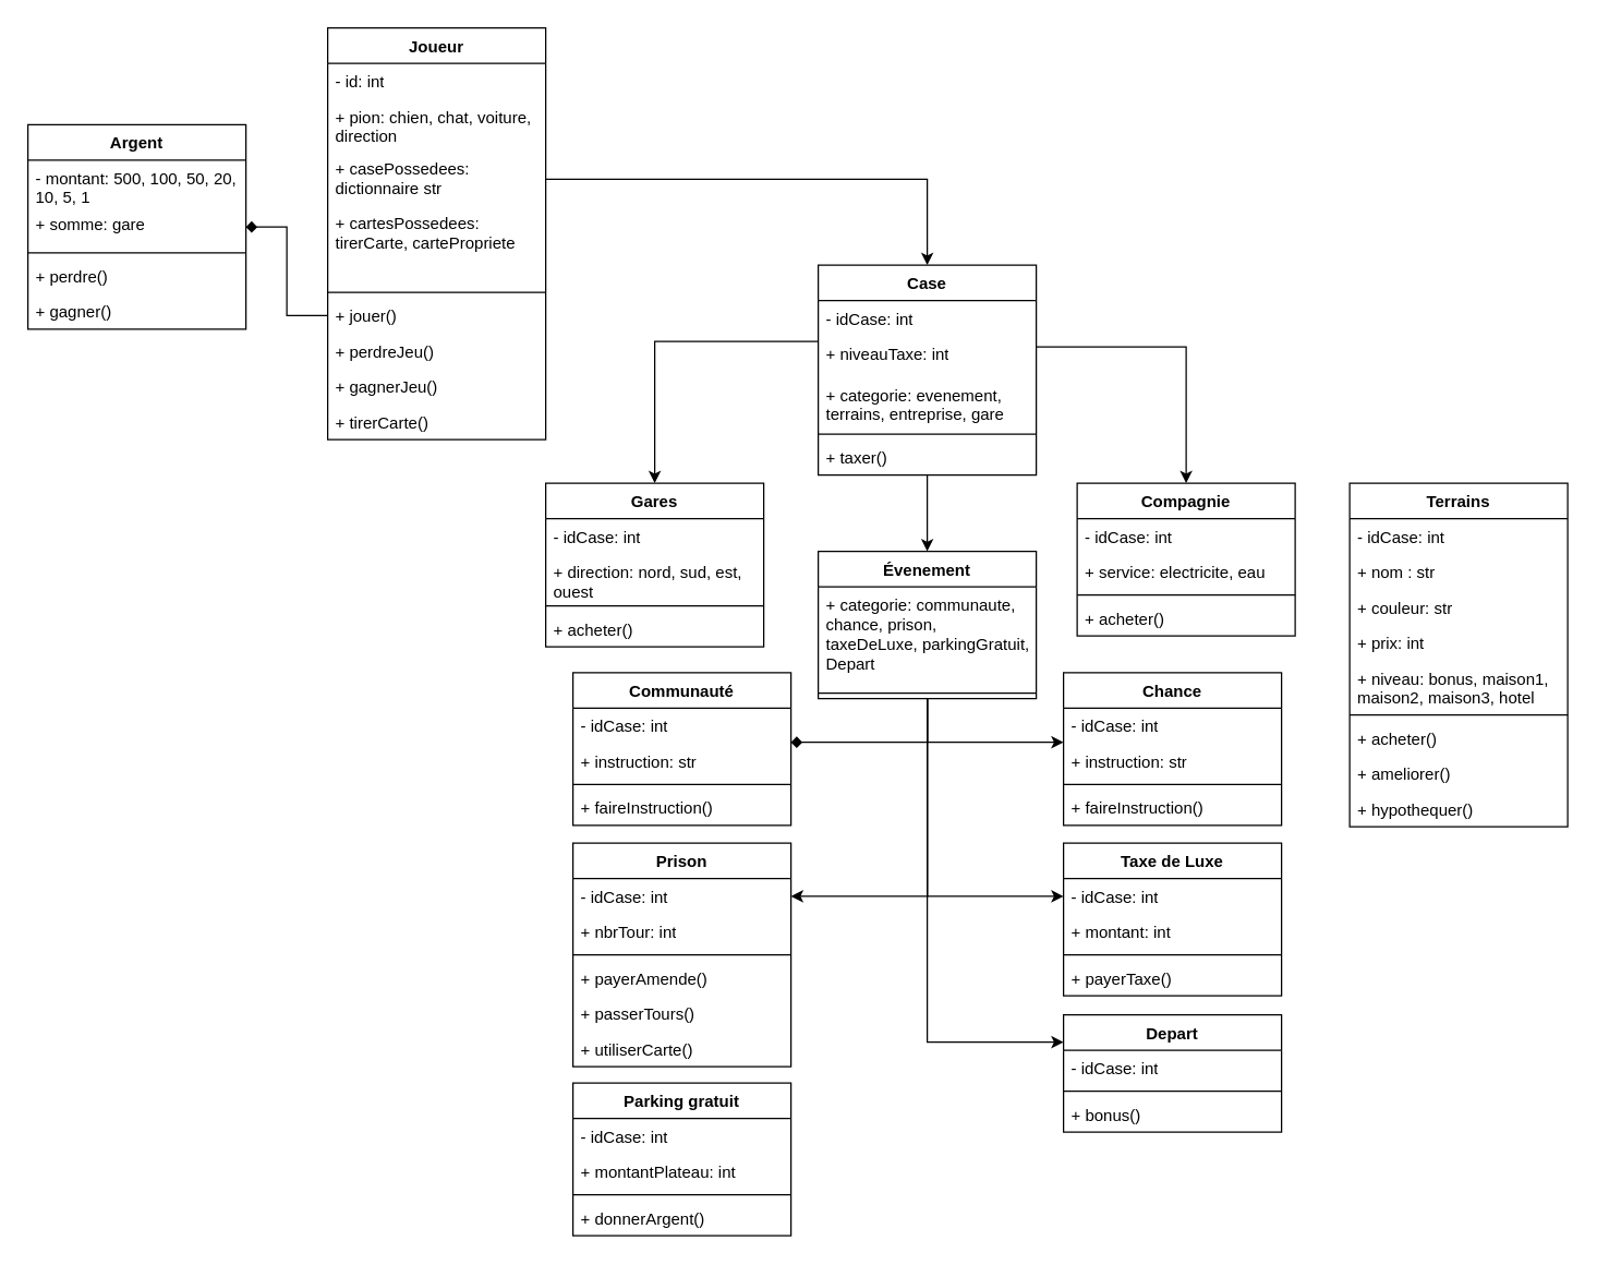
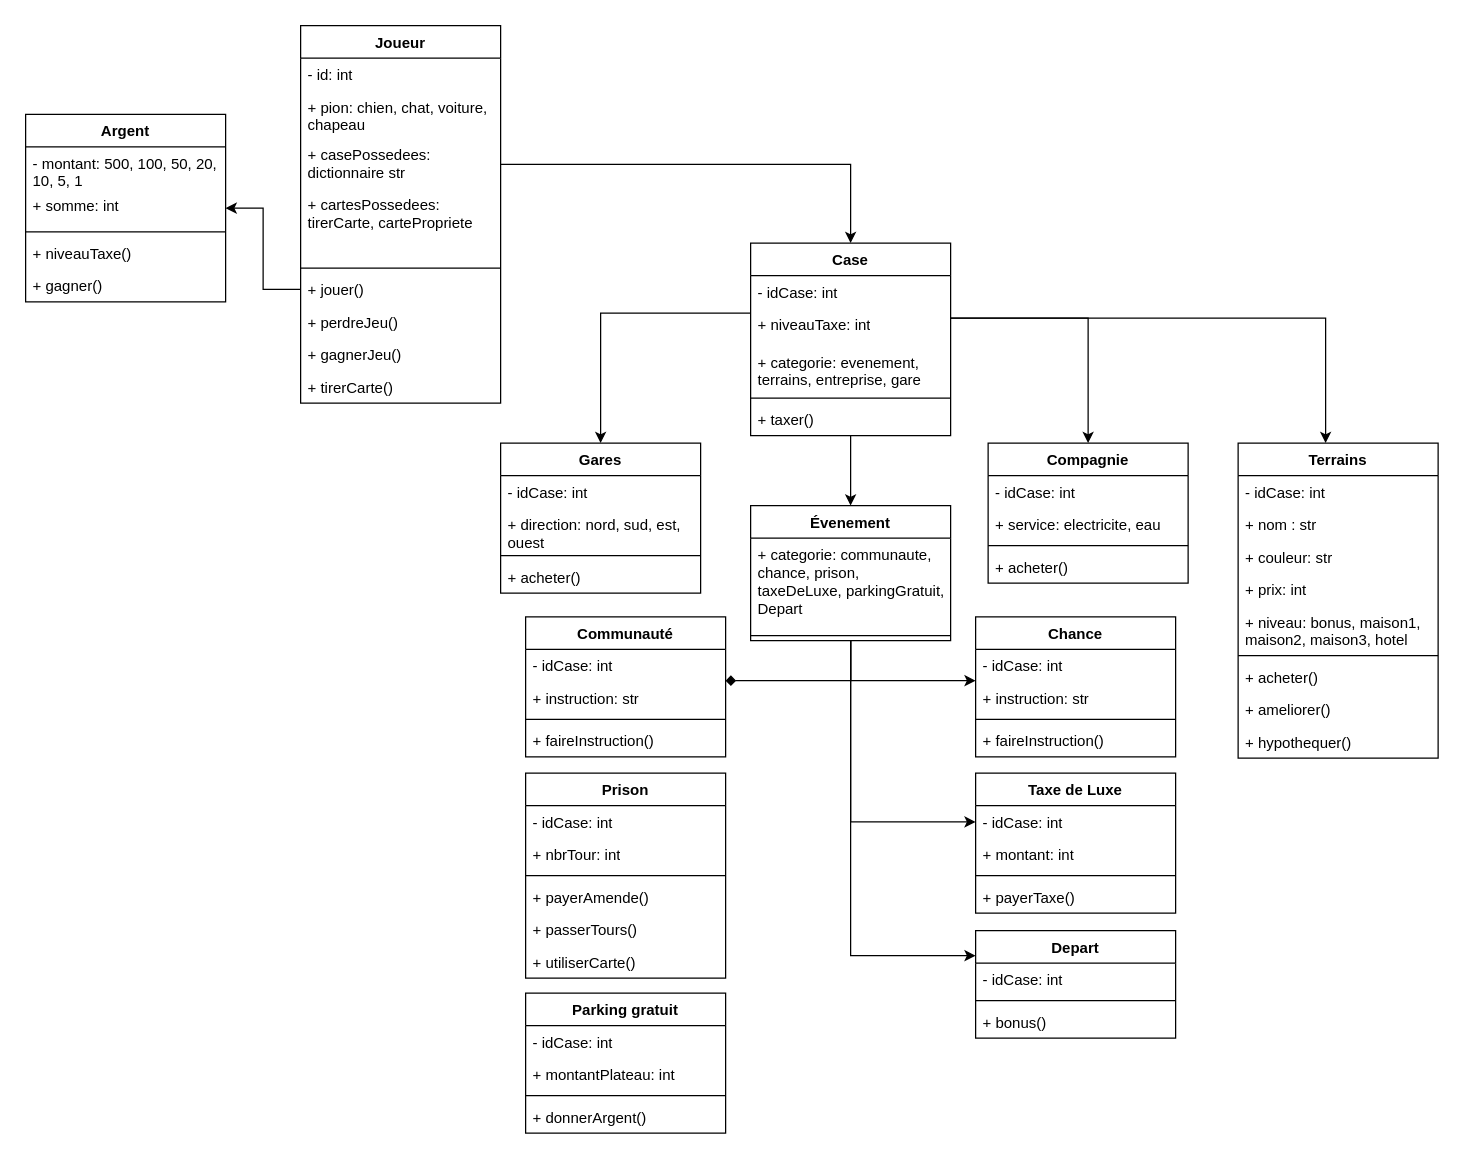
- <mxCell id="21" value="+ pion: chien, chat, voiture, direction" style="text;strokeColor=none;fillColor=none;align=left;verticalAlign=top;spacingLeft=4;spacingRight=4;overflow=hidden;rotatable=0;points=[[0,0.5],[1,0.5]];portConstraint=eastwest;whiteSpace=wrap;html=1;" vertex="1" parent="19"><mxGeometry y="52" width="160" height="38" as="geometry" /></mxCell>
+ <mxCell id="21" value="+ pion: chien, chat, voiture, chapeau" style="text;strokeColor=none;fillColor=none;align=left;verticalAlign=top;spacingLeft=4;spacingRight=4;overflow=hidden;rotatable=0;points=[[0,0.5],[1,0.5]];portConstraint=eastwest;whiteSpace=wrap;html=1;" vertex="1" parent="19"><mxGeometry y="52" width="160" height="38" as="geometry" /></mxCell>
- <mxCell id="14" value="+ somme: gare" style="text;strokeColor=none;fillColor=none;align=left;verticalAlign=top;spacingLeft=4;spacingRight=4;overflow=hidden;rotatable=0;points=[[0,0.5],[1,0.5]];portConstraint=eastwest;whiteSpace=wrap;html=1;" vertex="1" parent="12"><mxGeometry y="60" width="160" height="30" as="geometry" /></mxCell>
+ <mxCell id="14" value="+ somme: int" style="text;strokeColor=none;fillColor=none;align=left;verticalAlign=top;spacingLeft=4;spacingRight=4;overflow=hidden;rotatable=0;points=[[0,0.5],[1,0.5]];portConstraint=eastwest;whiteSpace=wrap;html=1;" vertex="1" parent="12"><mxGeometry y="60" width="160" height="30" as="geometry" /></mxCell>
- <mxCell id="84" style="edgeStyle=orthogonalEdgeStyle;rounded=0;orthogonalLoop=1;jettySize=auto;html=1;endArrow=diamond;" edge="1" parent="1" source="25" target="12"><mxGeometry relative="1" as="geometry" /></mxCell>
+ <mxCell id="84" style="edgeStyle=orthogonalEdgeStyle;rounded=0;orthogonalLoop=1;jettySize=auto;html=1;" edge="1" parent="1" source="25" target="12"><mxGeometry relative="1" as="geometry" /></mxCell>
- <mxCell id="16" value="&lt;div&gt;+ perdre()&lt;/div&gt;" style="text;strokeColor=none;fillColor=none;align=left;verticalAlign=top;spacingLeft=4;spacingRight=4;overflow=hidden;rotatable=0;points=[[0,0.5],[1,0.5]];portConstraint=eastwest;whiteSpace=wrap;html=1;" vertex="1" parent="12"><mxGeometry y="98" width="160" height="26" as="geometry" /></mxCell>
+ <mxCell id="16" value="&lt;div&gt;+ niveauTaxe()&lt;/div&gt;" style="text;strokeColor=none;fillColor=none;align=left;verticalAlign=top;spacingLeft=4;spacingRight=4;overflow=hidden;rotatable=0;points=[[0,0.5],[1,0.5]];portConstraint=eastwest;whiteSpace=wrap;html=1;" vertex="1" parent="12"><mxGeometry y="98" width="160" height="26" as="geometry" /></mxCell>
+ <mxCell id="3" style="edgeStyle=orthogonalEdgeStyle;rounded=0;orthogonalLoop=1;jettySize=auto;html=1;" edge="1" parent="1" source="6" target="69"><mxGeometry relative="1" as="geometry"><Array as="points"><mxPoint x="1060" y="254" /></Array></mxGeometry></mxCell>
- <mxCell id="41" style="edgeStyle=orthogonalEdgeStyle;rounded=0;orthogonalLoop=1;jettySize=auto;html=1;" edge="1" parent="1" source="44" target="47"><mxGeometry relative="1" as="geometry"><Array as="points"><mxPoint x="680" y="657" /><mxPoint x="510" y="657" /></Array></mxGeometry></mxCell>
